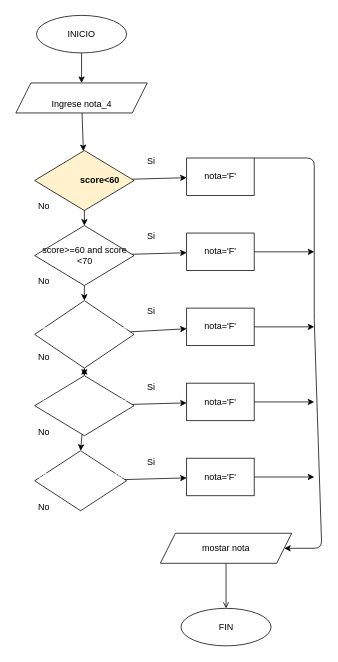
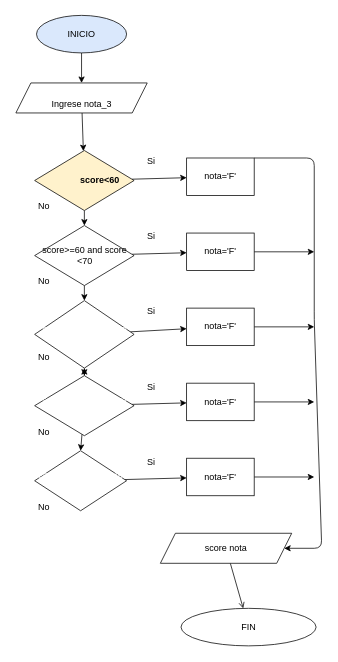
- <mxCell id="3" value="INICIO" style="ellipse;whiteSpace=wrap;html=1;" parent="1" vertex="1"><mxGeometry x="48" y="20" width="120" height="50" as="geometry" /></mxCell>
+ <mxCell id="3" value="INICIO" style="ellipse;whiteSpace=wrap;html=1;fillColor=#dae8fc;" parent="1" vertex="1"><mxGeometry x="48" y="20" width="120" height="50" as="geometry" /></mxCell>
- <mxCell id="6" value="&lt;div&gt;&lt;br&gt;&lt;/div&gt;Ingrese nota_4" style="shape=parallelogram;perimeter=parallelogramPerimeter;whiteSpace=wrap;html=1;fixedSize=1;" parent="1" vertex="1"><mxGeometry x="20.5" y="110" width="175" height="40" as="geometry" /></mxCell>
+ <mxCell id="6" value="&lt;div&gt;&lt;br&gt;&lt;/div&gt;Ingrese nota_3" style="shape=parallelogram;perimeter=parallelogramPerimeter;whiteSpace=wrap;html=1;fixedSize=1;" parent="1" vertex="1"><mxGeometry x="20.5" y="110" width="175" height="40" as="geometry" /></mxCell>
- <mxCell id="13" value="mostar nota&lt;div&gt;&lt;/div&gt;" style="shape=parallelogram;perimeter=parallelogramPerimeter;whiteSpace=wrap;html=1;fixedSize=1;" parent="1" vertex="1"><mxGeometry x="213" y="710" width="175" height="40" as="geometry" /></mxCell>
+ <mxCell id="13" value="score nota&lt;div&gt;&lt;/div&gt;" style="shape=parallelogram;perimeter=parallelogramPerimeter;whiteSpace=wrap;html=1;fixedSize=1;" parent="1" vertex="1"><mxGeometry x="213" y="710" width="175" height="40" as="geometry" /></mxCell>
- <mxCell id="4" value="FIN" style="ellipse;whiteSpace=wrap;html=1;" parent="1" vertex="1"><mxGeometry x="240.5" y="810" width="120" height="50" as="geometry" /></mxCell>
+ <mxCell id="4" value="FIN" style="ellipse;whiteSpace=wrap;html=1;" parent="1" vertex="1"><mxGeometry x="240.5" y="810" width="180" height="50" as="geometry" /></mxCell>
